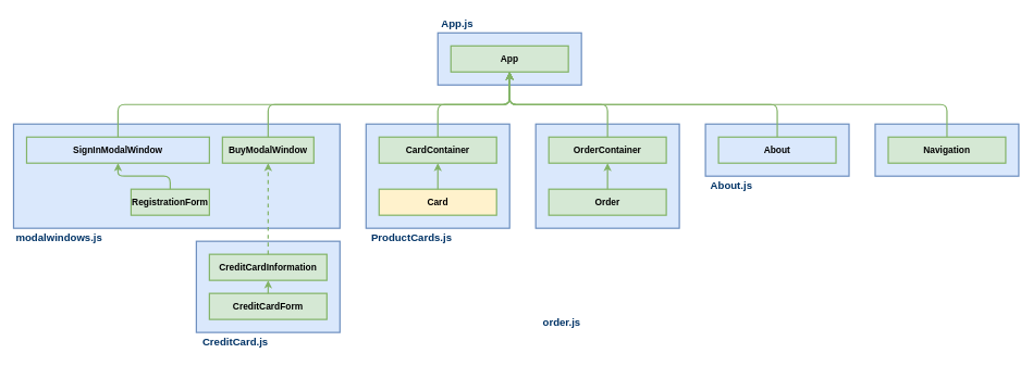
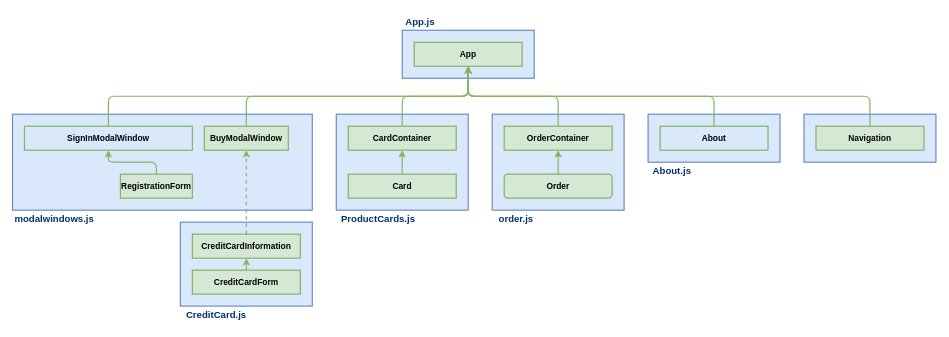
- <mxCell id="13" value="&lt;span style=&quot;font-size: 14px&quot;&gt;&lt;b&gt;Card&lt;/b&gt;&lt;/span&gt;" style="rounded=0;whiteSpace=wrap;html=1;strokeWidth=2;fillColor=#fff2cc;strokeColor=#82b366;" vertex="1" parent="1"><mxGeometry x="580" y="290" width="180" height="40" as="geometry" /></mxCell>
+ <mxCell id="13" value="&lt;span style=&quot;font-size: 14px&quot;&gt;&lt;b&gt;Card&lt;/b&gt;&lt;/span&gt;" style="rounded=0;whiteSpace=wrap;html=1;strokeWidth=2;fillColor=#d5e8d4;strokeColor=#82b366;" vertex="1" parent="1"><mxGeometry x="580" y="290" width="180" height="40" as="geometry" /></mxCell>
- <mxCell id="24" value="&lt;span style=&quot;font-size: 14px&quot;&gt;&lt;b&gt;Order&lt;/b&gt;&lt;/span&gt;" style="rounded=0;whiteSpace=wrap;html=1;strokeWidth=2;fillColor=#d5e8d4;strokeColor=#82b366;" vertex="1" parent="1"><mxGeometry x="840" y="290" width="180" height="40" as="geometry" /></mxCell>
+ <mxCell id="24" value="&lt;span style=&quot;font-size: 14px&quot;&gt;&lt;b&gt;Order&lt;/b&gt;&lt;/span&gt;" style="whiteSpace=wrap;html=1;strokeWidth=2;fillColor=#d5e8d4;strokeColor=#82b366;rounded=1;" vertex="1" parent="1"><mxGeometry x="840" y="290" width="180" height="40" as="geometry" /></mxCell>
- <mxCell id="35" value="&lt;font color=&quot;#003366&quot; size=&quot;1&quot;&gt;&lt;b style=&quot;font-size: 16px&quot;&gt;order.js&lt;/b&gt;&lt;/font&gt;" style="text;html=1;strokeColor=none;fillColor=none;align=center;verticalAlign=middle;whiteSpace=wrap;rounded=0;" vertex="1" parent="1"><mxGeometry x="820" y="480" width="80" height="30" as="geometry" /></mxCell>
+ <mxCell id="35" value="&lt;font color=&quot;#003366&quot; size=&quot;1&quot;&gt;&lt;b style=&quot;font-size: 16px&quot;&gt;order.js&lt;/b&gt;&lt;/font&gt;" style="text;html=1;strokeColor=none;fillColor=none;align=center;verticalAlign=middle;whiteSpace=wrap;rounded=0;" vertex="1" parent="1"><mxGeometry x="820" y="350" width="80" height="30" as="geometry" /></mxCell>
